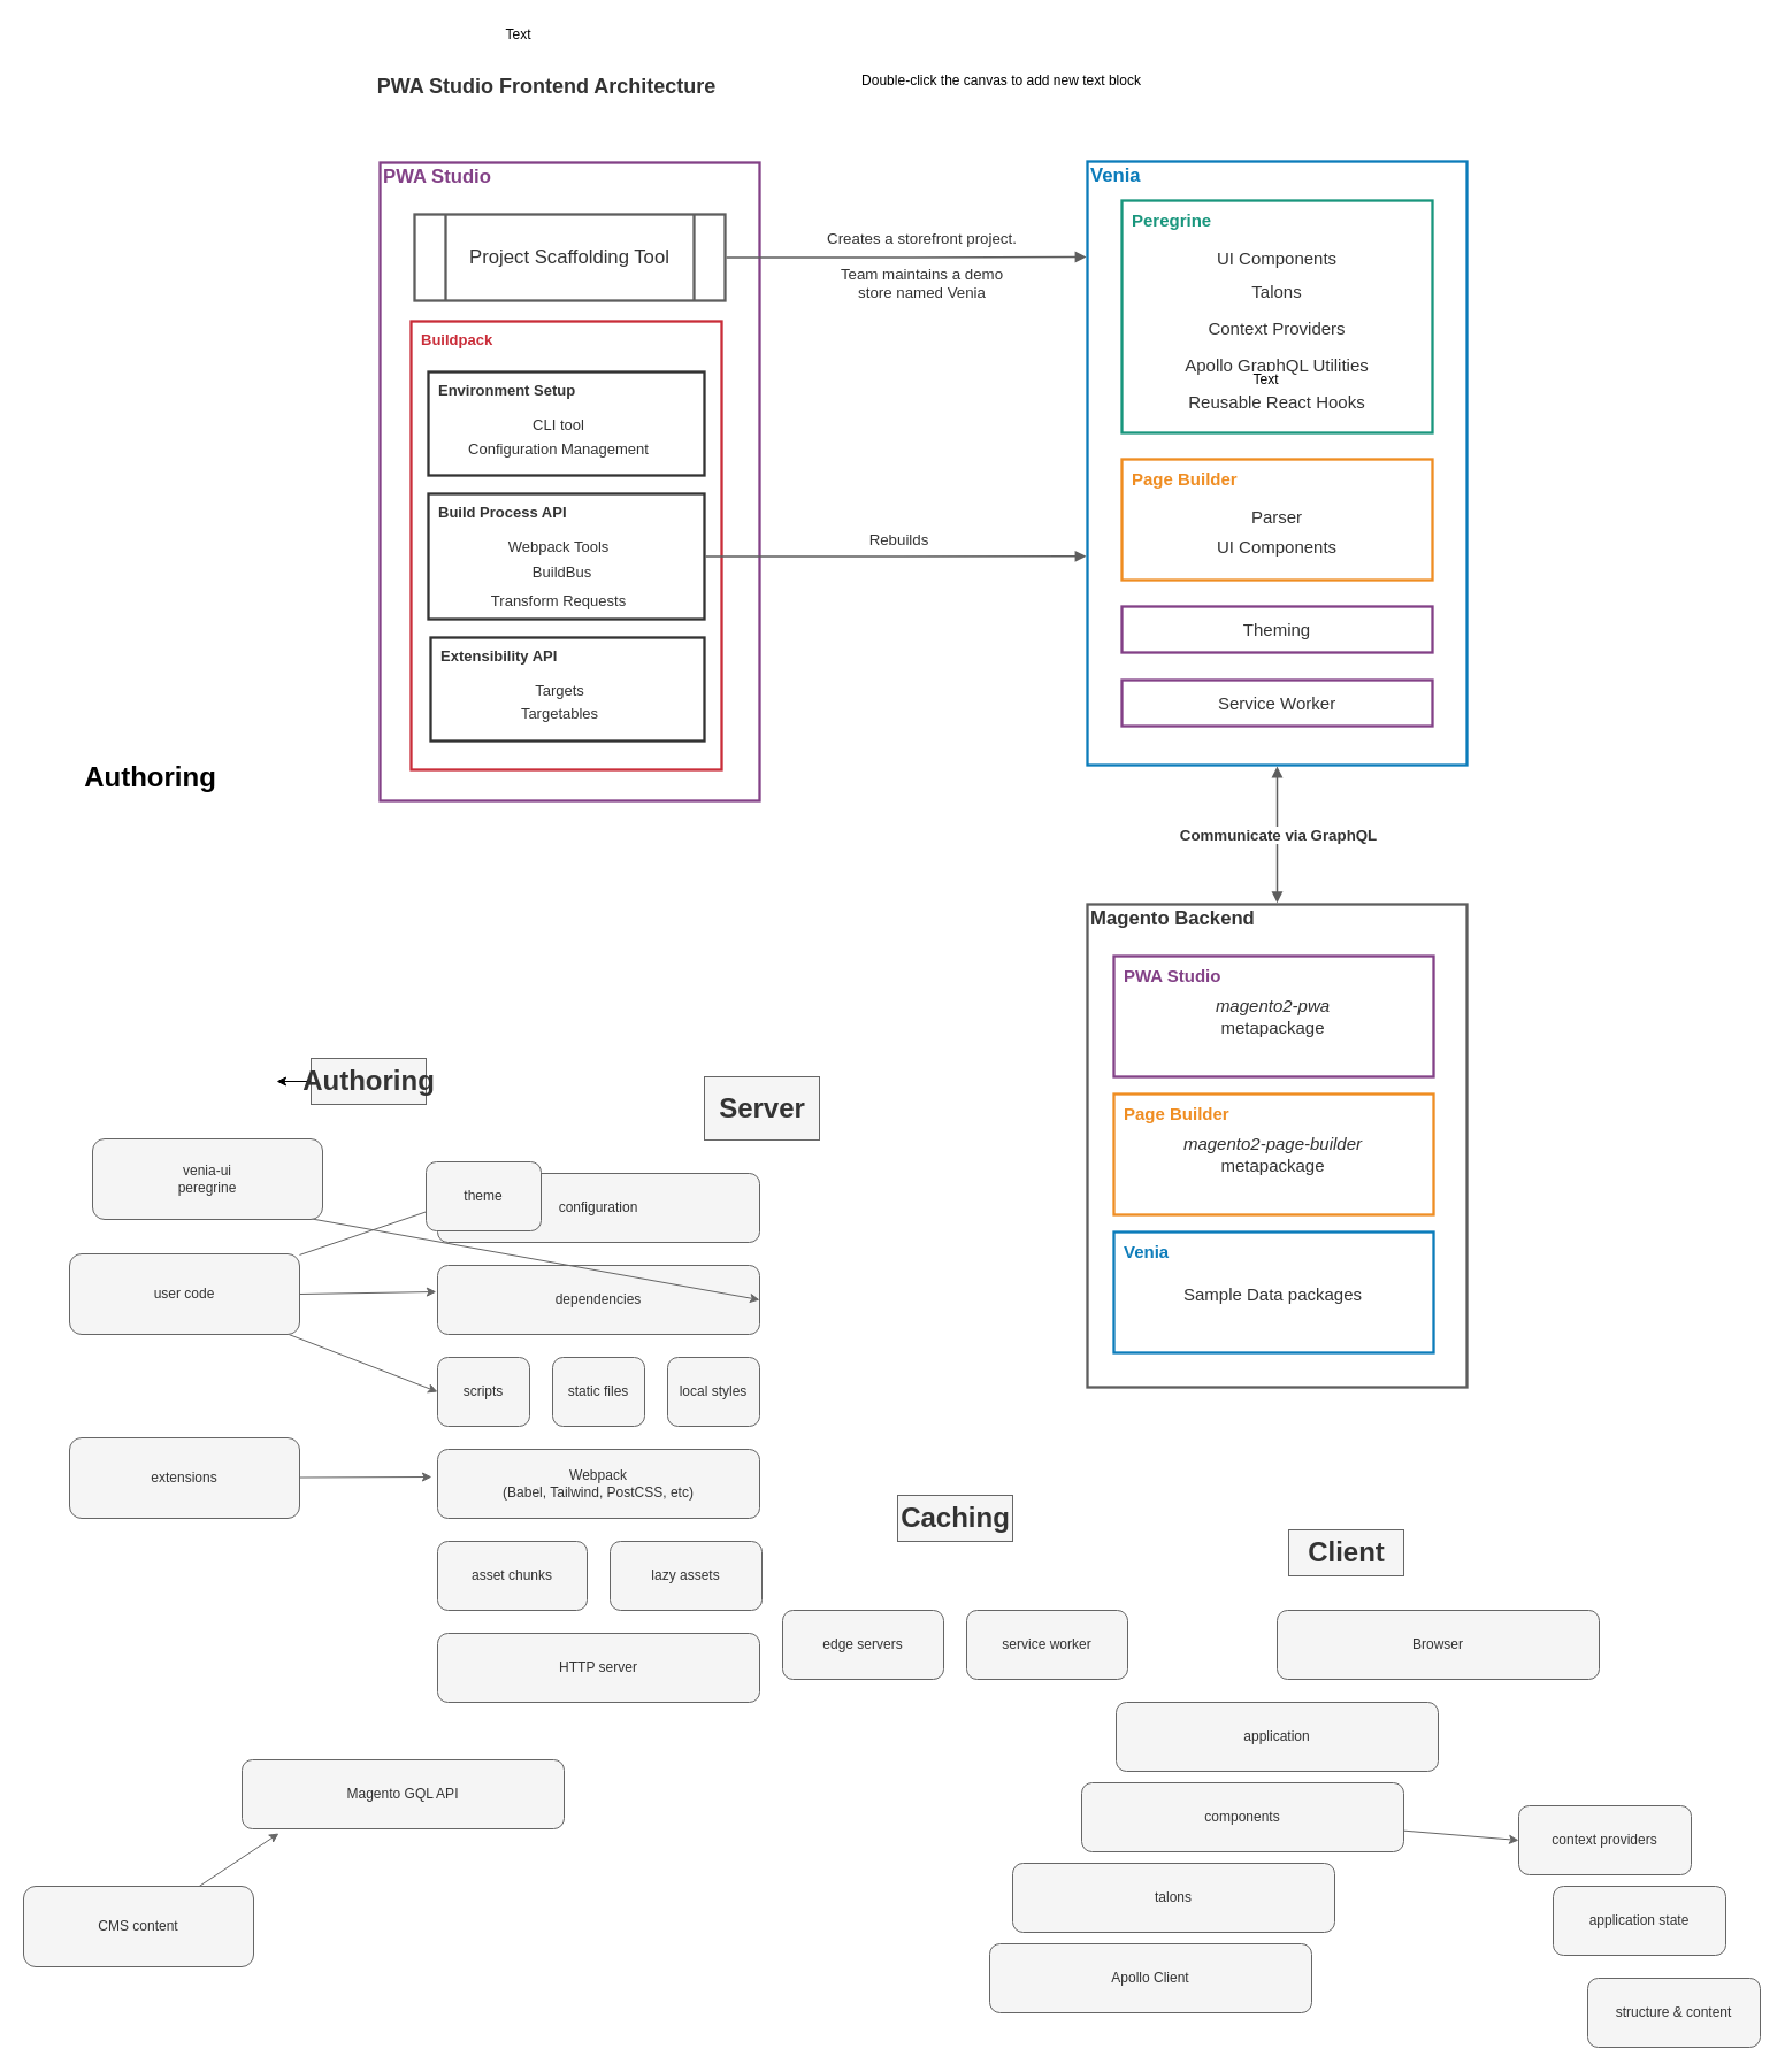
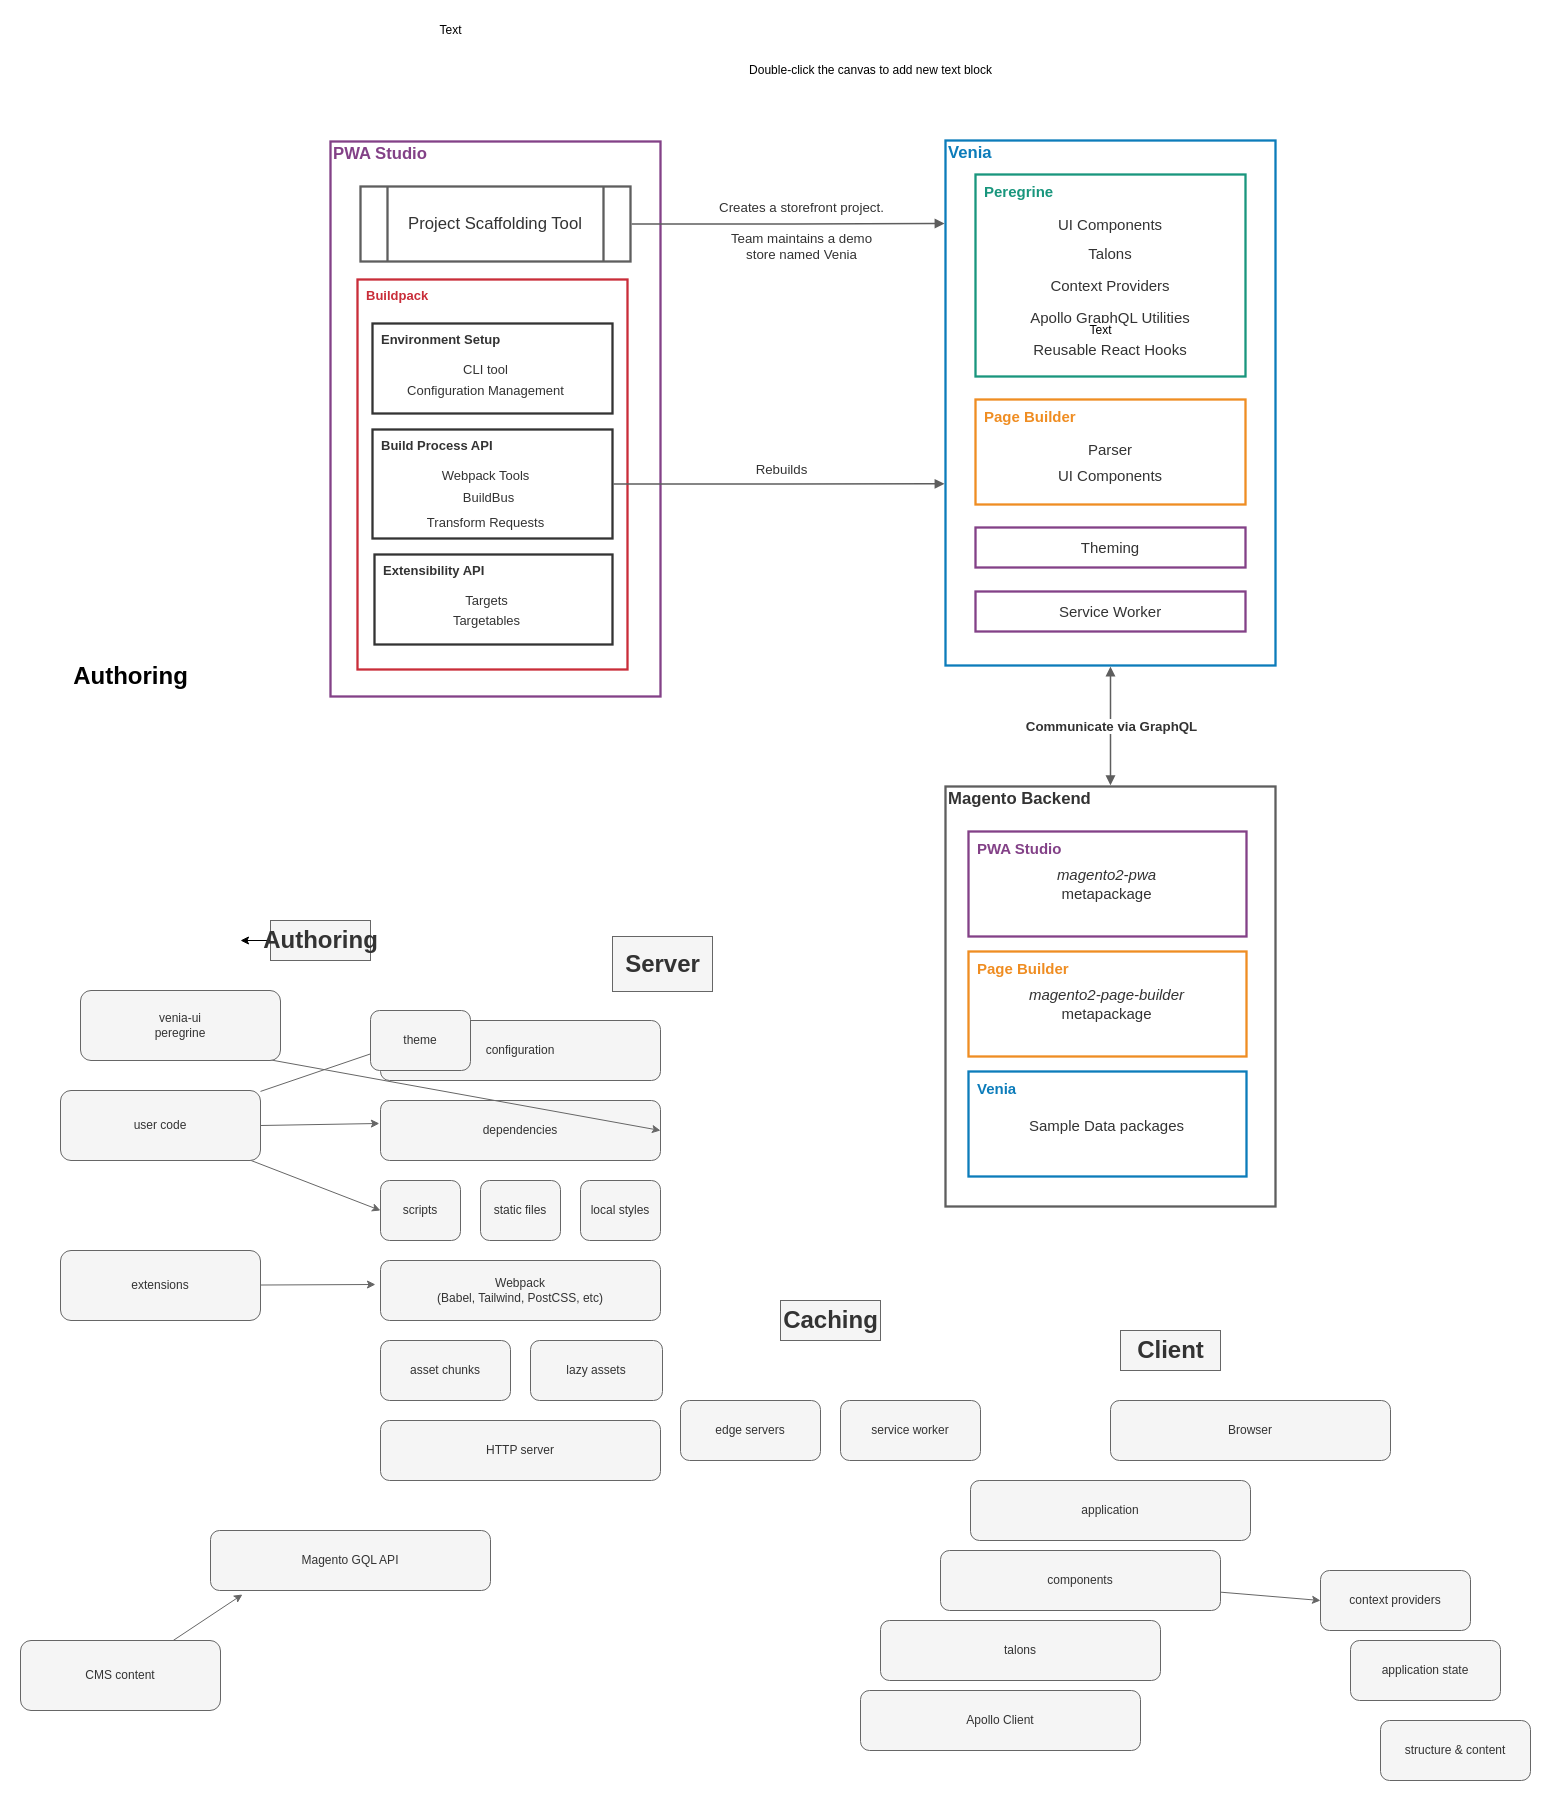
- <mxCell id="77" value="&lt;h2&gt;&lt;font color=&quot;#333333&quot;&gt;PWA Studio Frontend Architecture&lt;/font&gt;&lt;/h2&gt;" style="text;html=1;align=center;verticalAlign=middle;whiteSpace=wrap;labelBackgroundColor=none;" vertex="1" parent="1"><mxGeometry x="320" y="60" width="310" height="30" as="geometry" /></mxCell>
